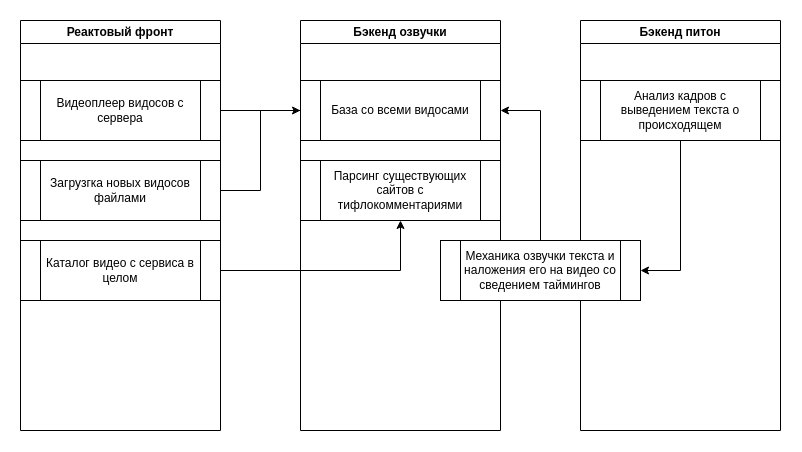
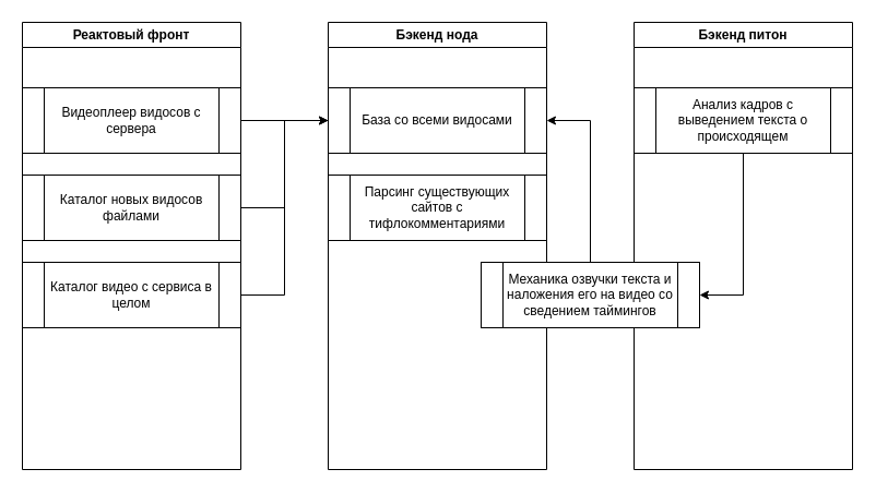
- <mxCell id="6" value="Бэкенд озвучки" style="swimlane;whiteSpace=wrap;html=1;" vertex="1" parent="1"><mxGeometry x="300" y="20" width="200" height="410" as="geometry" /></mxCell>
+ <mxCell id="6" value="Бэкенд нода" style="swimlane;whiteSpace=wrap;html=1;" vertex="1" parent="1"><mxGeometry x="300" y="20" width="200" height="410" as="geometry" /></mxCell>
- <mxCell id="4" value="Загрузгка новых видосов файлами" style="shape=process;whiteSpace=wrap;html=1;backgroundOutline=1;" vertex="1" parent="2"><mxGeometry y="140" width="200" height="60" as="geometry" /></mxCell>
+ <mxCell id="4" value="Каталог новых видосов файлами" style="shape=process;whiteSpace=wrap;html=1;backgroundOutline=1;" vertex="1" parent="2"><mxGeometry y="140" width="200" height="60" as="geometry" /></mxCell>
- <mxCell id="11" style="edgeStyle=orthogonalEdgeStyle;rounded=0;orthogonalLoop=1;jettySize=auto;html=1;" edge="1" parent="1" source="5" target="8"><mxGeometry relative="1" as="geometry" /></mxCell>
+ <mxCell id="11" style="edgeStyle=orthogonalEdgeStyle;rounded=0;orthogonalLoop=1;jettySize=auto;html=1;entryX=0;entryY=0.5;entryDx=0;entryDy=0;" edge="1" parent="1" source="5" target="7"><mxGeometry relative="1" as="geometry" /></mxCell>
